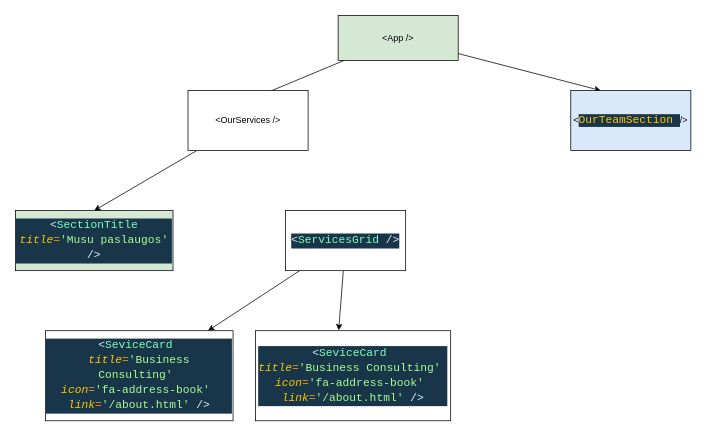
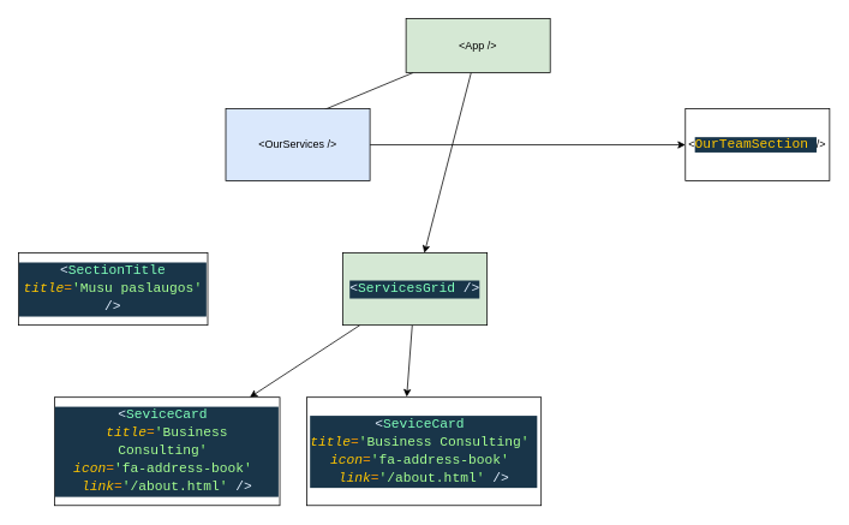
- <mxCell id="3" style="edgeStyle=none;html=1;entryX=0.25;entryY=0;entryDx=0;entryDy=0;" edge="1" parent="1" source="4" target="7"><mxGeometry relative="1" as="geometry" /></mxCell>
+ <mxCell id="3" style="edgeStyle=none;html=1;" edge="1" parent="1" source="4" target="11"><mxGeometry relative="1" as="geometry" /></mxCell>
- <mxCell id="6" value="&amp;lt;OurServices /&amp;gt;" style="rounded=0;whiteSpace=wrap;html=1;" vertex="1" parent="1"><mxGeometry x="250" y="120" width="160" height="80" as="geometry" /></mxCell>
+ <mxCell id="6" value="&amp;lt;OurServices /&amp;gt;" style="rounded=0;whiteSpace=wrap;html=1;fillColor=#dae8fc;" vertex="1" parent="1"><mxGeometry x="250" y="120" width="160" height="80" as="geometry" /></mxCell>
- <mxCell id="7" value="&amp;lt;&lt;span style=&quot;color: rgb(255 , 198 , 0) ; background-color: rgb(25 , 53 , 73) ; font-family: &amp;#34;cascadia code&amp;#34; , &amp;#34;menlo&amp;#34; , &amp;#34;monaco&amp;#34; , &amp;#34;courier new&amp;#34; , monospace , &amp;#34;consolas&amp;#34; , &amp;#34;courier new&amp;#34; , monospace ; font-size: 15px&quot;&gt;OurTeamSection&amp;nbsp;&lt;/span&gt;&lt;span&gt;/&amp;gt;&lt;/span&gt;" style="rounded=0;whiteSpace=wrap;html=1;fillColor=#dae8fc;" vertex="1" parent="1"><mxGeometry x="760" y="120" width="160" height="80" as="geometry" /></mxCell>
+ <mxCell id="7" value="&amp;lt;&lt;span style=&quot;color: rgb(255 , 198 , 0) ; background-color: rgb(25 , 53 , 73) ; font-family: &amp;#34;cascadia code&amp;#34; , &amp;#34;menlo&amp;#34; , &amp;#34;monaco&amp;#34; , &amp;#34;courier new&amp;#34; , monospace , &amp;#34;consolas&amp;#34; , &amp;#34;courier new&amp;#34; , monospace ; font-size: 15px&quot;&gt;OurTeamSection&amp;nbsp;&lt;/span&gt;&lt;span&gt;/&amp;gt;&lt;/span&gt;" style="rounded=0;whiteSpace=wrap;html=1;" vertex="1" parent="1"><mxGeometry x="760" y="120" width="160" height="80" as="geometry" /></mxCell>
- <mxCell id="5" style="edgeStyle=none;html=1;entryX=0.5;entryY=0;entryDx=0;entryDy=0;" edge="1" parent="1" source="6" target="8"><mxGeometry relative="1" as="geometry" /></mxCell>
+ <mxCell id="5" style="edgeStyle=none;html=1;" edge="1" parent="1" source="6" target="7"><mxGeometry relative="1" as="geometry" /></mxCell>
- <mxCell id="8" value="&lt;div style=&quot;color: rgb(255 , 255 , 255) ; background-color: rgb(25 , 53 , 73) ; font-family: &amp;#34;cascadia code&amp;#34; , &amp;#34;menlo&amp;#34; , &amp;#34;monaco&amp;#34; , &amp;#34;courier new&amp;#34; , monospace , &amp;#34;consolas&amp;#34; , &amp;#34;courier new&amp;#34; , monospace ; font-size: 15px ; line-height: 20px&quot;&gt;&lt;span style=&quot;color: #e1efff&quot;&gt;&amp;lt;&lt;/span&gt;&lt;span style=&quot;color: #80ffbb&quot;&gt;SectionTitle&lt;/span&gt;&lt;span style=&quot;color: #9effff&quot;&gt; &lt;/span&gt;&lt;span style=&quot;color: #ffc600 ; font-style: italic&quot;&gt;title&lt;/span&gt;&lt;span style=&quot;color: #ff9d00&quot;&gt;=&lt;/span&gt;&lt;span style=&quot;color: #92fc79&quot;&gt;'&lt;/span&gt;&lt;span style=&quot;color: #a5ff90&quot;&gt;Musu paslaugos&lt;/span&gt;&lt;span style=&quot;color: #92fc79&quot;&gt;'&lt;/span&gt;&lt;span style=&quot;color: #9effff&quot;&gt; &lt;/span&gt;&lt;span style=&quot;color: #e1efff&quot;&gt;/&amp;gt;&lt;/span&gt;&lt;/div&gt;" style="rounded=0;whiteSpace=wrap;html=1;fillColor=#d5e8d4;" vertex="1" parent="1"><mxGeometry x="20" y="280" width="210" height="80" as="geometry" /></mxCell>
+ <mxCell id="8" value="&lt;div style=&quot;color: rgb(255 , 255 , 255) ; background-color: rgb(25 , 53 , 73) ; font-family: &amp;#34;cascadia code&amp;#34; , &amp;#34;menlo&amp;#34; , &amp;#34;monaco&amp;#34; , &amp;#34;courier new&amp;#34; , monospace , &amp;#34;consolas&amp;#34; , &amp;#34;courier new&amp;#34; , monospace ; font-size: 15px ; line-height: 20px&quot;&gt;&lt;span style=&quot;color: #e1efff&quot;&gt;&amp;lt;&lt;/span&gt;&lt;span style=&quot;color: #80ffbb&quot;&gt;SectionTitle&lt;/span&gt;&lt;span style=&quot;color: #9effff&quot;&gt; &lt;/span&gt;&lt;span style=&quot;color: #ffc600 ; font-style: italic&quot;&gt;title&lt;/span&gt;&lt;span style=&quot;color: #ff9d00&quot;&gt;=&lt;/span&gt;&lt;span style=&quot;color: #92fc79&quot;&gt;'&lt;/span&gt;&lt;span style=&quot;color: #a5ff90&quot;&gt;Musu paslaugos&lt;/span&gt;&lt;span style=&quot;color: #92fc79&quot;&gt;'&lt;/span&gt;&lt;span style=&quot;color: #9effff&quot;&gt; &lt;/span&gt;&lt;span style=&quot;color: #e1efff&quot;&gt;/&amp;gt;&lt;/span&gt;&lt;/div&gt;" style="rounded=0;whiteSpace=wrap;html=1;" vertex="1" parent="1"><mxGeometry x="20" y="280" width="210" height="80" as="geometry" /></mxCell>
- <mxCell id="11" value="&lt;div style=&quot;color: rgb(255 , 255 , 255) ; background-color: rgb(25 , 53 , 73) ; font-family: &amp;#34;cascadia code&amp;#34; , &amp;#34;menlo&amp;#34; , &amp;#34;monaco&amp;#34; , &amp;#34;courier new&amp;#34; , monospace , &amp;#34;consolas&amp;#34; , &amp;#34;courier new&amp;#34; , monospace ; font-size: 15px ; line-height: 20px&quot;&gt;&lt;span style=&quot;color: #e1efff&quot;&gt;&amp;lt;&lt;/span&gt;&lt;span style=&quot;color: #80ffbb&quot;&gt;ServicesGrid&lt;/span&gt;&lt;span style=&quot;color: #9effff&quot;&gt; &lt;/span&gt;&lt;span style=&quot;color: #e1efff&quot;&gt;/&amp;gt;&lt;/span&gt;&lt;/div&gt;" style="rounded=0;whiteSpace=wrap;html=1;" vertex="1" parent="1"><mxGeometry x="380" y="280" width="160" height="80" as="geometry" /></mxCell>
+ <mxCell id="11" value="&lt;div style=&quot;color: rgb(255 , 255 , 255) ; background-color: rgb(25 , 53 , 73) ; font-family: &amp;#34;cascadia code&amp;#34; , &amp;#34;menlo&amp;#34; , &amp;#34;monaco&amp;#34; , &amp;#34;courier new&amp;#34; , monospace , &amp;#34;consolas&amp;#34; , &amp;#34;courier new&amp;#34; , monospace ; font-size: 15px ; line-height: 20px&quot;&gt;&lt;span style=&quot;color: #e1efff&quot;&gt;&amp;lt;&lt;/span&gt;&lt;span style=&quot;color: #80ffbb&quot;&gt;ServicesGrid&lt;/span&gt;&lt;span style=&quot;color: #9effff&quot;&gt; &lt;/span&gt;&lt;span style=&quot;color: #e1efff&quot;&gt;/&amp;gt;&lt;/span&gt;&lt;/div&gt;" style="rounded=0;whiteSpace=wrap;html=1;fillColor=#d5e8d4;" vertex="1" parent="1"><mxGeometry x="380" y="280" width="160" height="80" as="geometry" /></mxCell>
